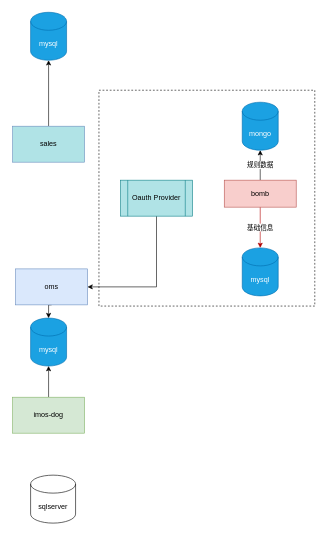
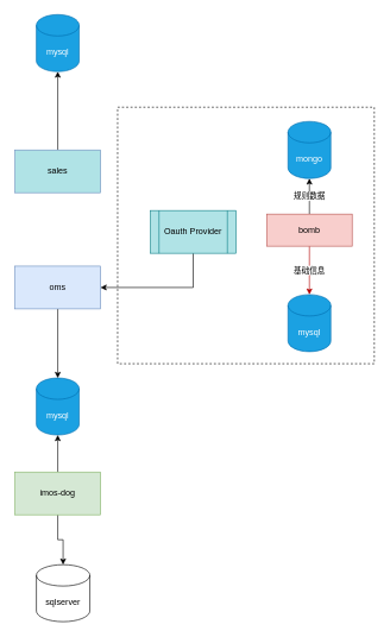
- <mxCell id="19" value="Oauth Provider" style="shape=process;whiteSpace=wrap;html=1;backgroundOutline=1;fillColor=#b0e3e6;strokeColor=#0e8088;" vertex="1" parent="1"><mxGeometry x="200" y="300" width="120" height="60" as="geometry" /></mxCell>
+ <mxCell id="19" value="Oauth Provider" style="shape=process;whiteSpace=wrap;html=1;backgroundOutline=1;fillColor=#b0e3e6;strokeColor=#0e8088;" vertex="1" parent="1"><mxGeometry x="210" y="295" width="120" height="60" as="geometry" /></mxCell>
- <mxCell id="5" value="oms" style="rounded=0;whiteSpace=wrap;html=1;fillColor=#dae8fc;strokeColor=#6c8ebf;" parent="1" vertex="1"><mxGeometry x="25" y="448" width="120" height="60" as="geometry" /></mxCell>
+ <mxCell id="5" value="oms" style="rounded=0;whiteSpace=wrap;html=1;fillColor=#dae8fc;strokeColor=#6c8ebf;" parent="1" vertex="1"><mxGeometry x="20" y="373" width="120" height="60" as="geometry" /></mxCell>
+ <mxCell id="11" style="edgeStyle=orthogonalEdgeStyle;rounded=0;orthogonalLoop=1;jettySize=auto;html=1;exitX=0.5;exitY=1;exitDx=0;exitDy=0;entryX=0.5;entryY=0;entryDx=0;entryDy=0;entryPerimeter=0;" parent="1" source="13" target="14" edge="1"><mxGeometry relative="1" as="geometry" /></mxCell>
